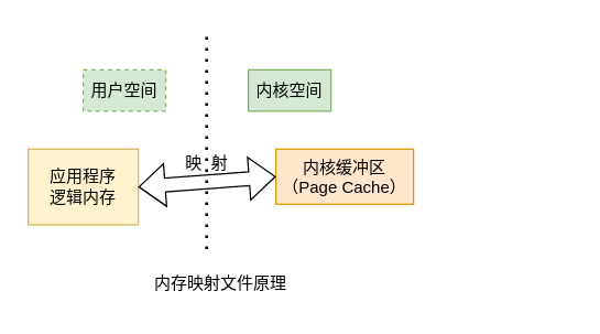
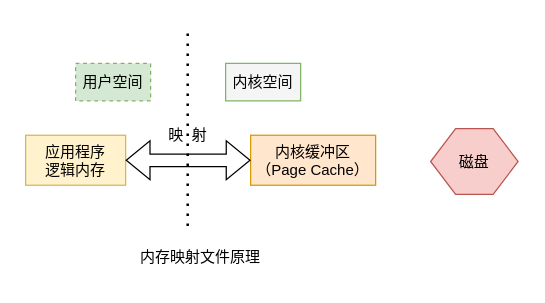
- <mxCell id="3" value="内核空间" style="rounded=0;whiteSpace=wrap;html=1;fillColor=#d5e8d4;strokeColor=#82b366;" vertex="1" parent="1"><mxGeometry x="180" y="50" width="60" height="30" as="geometry" /></mxCell>
+ <mxCell id="3" value="内核空间" style="rounded=0;whiteSpace=wrap;html=1;fillColor=#f5f5f5;strokeColor=#82b366;" vertex="1" parent="1"><mxGeometry x="180" y="50" width="60" height="30" as="geometry" /></mxCell>
- <mxCell id="9" value="映&amp;nbsp; 射" style="text;strokeColor=none;align=center;fillColor=none;html=1;verticalAlign=middle;whiteSpace=wrap;rounded=0;" vertex="1" parent="1"><mxGeometry x="120" y="102.5" width="60" height="30" as="geometry" /></mxCell>
+ <mxCell id="9" value="映&amp;nbsp; 射" style="text;strokeColor=none;align=center;fillColor=none;html=1;verticalAlign=middle;whiteSpace=wrap;rounded=0;" vertex="1" parent="1"><mxGeometry x="120" y="92.5" width="60" height="30" as="geometry" /></mxCell>
+ <mxCell id="7" value="磁盘" style="shape=hexagon;perimeter=hexagonPerimeter2;whiteSpace=wrap;html=1;fixedSize=1;fillColor=#f8cecc;strokeColor=#b85450;" vertex="1" parent="1"><mxGeometry x="344" y="102.25" width="70" height="52.5" as="geometry" /></mxCell>
- <mxCell id="5" value="应用程序&lt;br&gt;逻辑内存" style="rounded=0;whiteSpace=wrap;html=1;fillColor=#fff2cc;strokeColor=#d6b656;" vertex="1" parent="1"><mxGeometry x="20" y="107.5" width="80" height="55" as="geometry" /></mxCell>
+ <mxCell id="5" value="应用程序&lt;br&gt;逻辑内存" style="rounded=0;whiteSpace=wrap;html=1;fillColor=#fff2cc;strokeColor=#d6b656;" vertex="1" parent="1"><mxGeometry x="20" y="107.5" width="80" height="40" as="geometry" /></mxCell>
